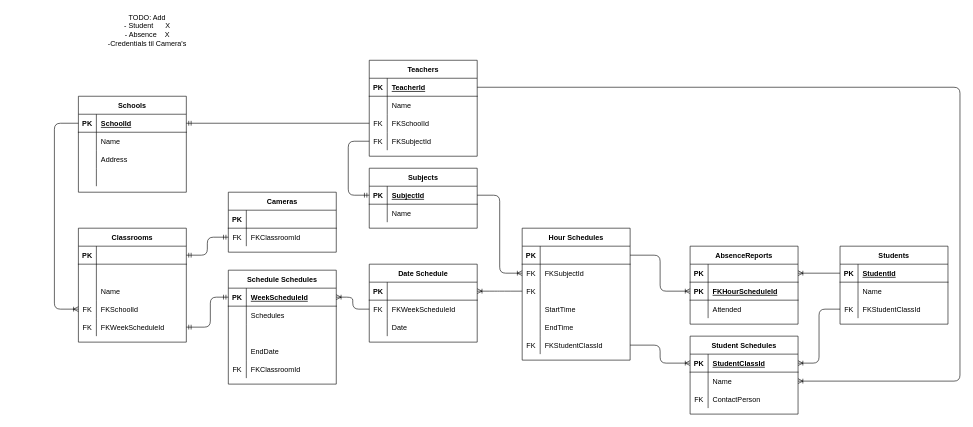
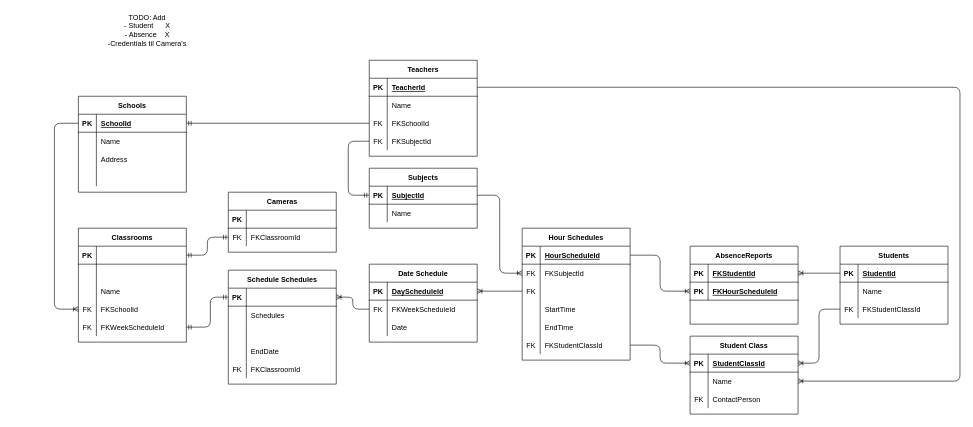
+ <mxCell id="84" value="HourScheduleId" style="shape=partialRectangle;connectable=0;fillColor=none;top=0;left=0;bottom=0;right=0;align=left;spacingLeft=6;fontStyle=5;overflow=hidden;" parent="82" vertex="1"><mxGeometry x="30" width="150" height="30" as="geometry"><mxRectangle width="150" height="30" as="alternateBounds" /></mxGeometry></mxCell>
+ <mxCell id="103" value="FKStudentId" style="shape=partialRectangle;connectable=0;fillColor=none;top=0;left=0;bottom=0;right=0;align=left;spacingLeft=6;fontStyle=5;overflow=hidden;" parent="101" vertex="1"><mxGeometry x="30" width="150" height="30" as="geometry"><mxRectangle width="150" height="30" as="alternateBounds" /></mxGeometry></mxCell>
+ <mxCell id="74" value="DayScheduleId" style="shape=partialRectangle;connectable=0;fillColor=none;top=0;left=0;bottom=0;right=0;align=left;spacingLeft=6;fontStyle=5;overflow=hidden;" parent="72" vertex="1"><mxGeometry x="30" width="150" height="30" as="geometry"><mxRectangle width="150" height="30" as="alternateBounds" /></mxGeometry></mxCell>
- <mxCell id="113" value="WeekScheduleId" style="shape=partialRectangle;connectable=0;fillColor=none;top=0;left=0;bottom=0;right=0;align=left;spacingLeft=6;fontStyle=5;overflow=hidden;" parent="111" vertex="1"><mxGeometry x="30" width="150" height="30" as="geometry"><mxRectangle width="150" height="30" as="alternateBounds" /></mxGeometry></mxCell>
- <mxCell id="109" value="Attended" style="shape=partialRectangle;connectable=0;fillColor=none;top=0;left=0;bottom=0;right=0;align=left;spacingLeft=6;overflow=hidden;" parent="107" vertex="1"><mxGeometry x="30" width="150" height="30" as="geometry"><mxRectangle width="150" height="30" as="alternateBounds" /></mxGeometry></mxCell>
- <mxCell id="129" value="Student Schedules" style="shape=table;startSize=30;container=1;collapsible=1;childLayout=tableLayout;fixedRows=1;rowLines=0;fontStyle=1;align=center;resizeLast=1;" vertex="1" parent="1"><mxGeometry x="1150" y="560" width="180" height="130" as="geometry" /></mxCell>
+ <mxCell id="129" value="Student Class" style="shape=table;startSize=30;container=1;collapsible=1;childLayout=tableLayout;fixedRows=1;rowLines=0;fontStyle=1;align=center;resizeLast=1;" vertex="1" parent="1"><mxGeometry x="1150" y="560" width="180" height="130" as="geometry" /></mxCell>
